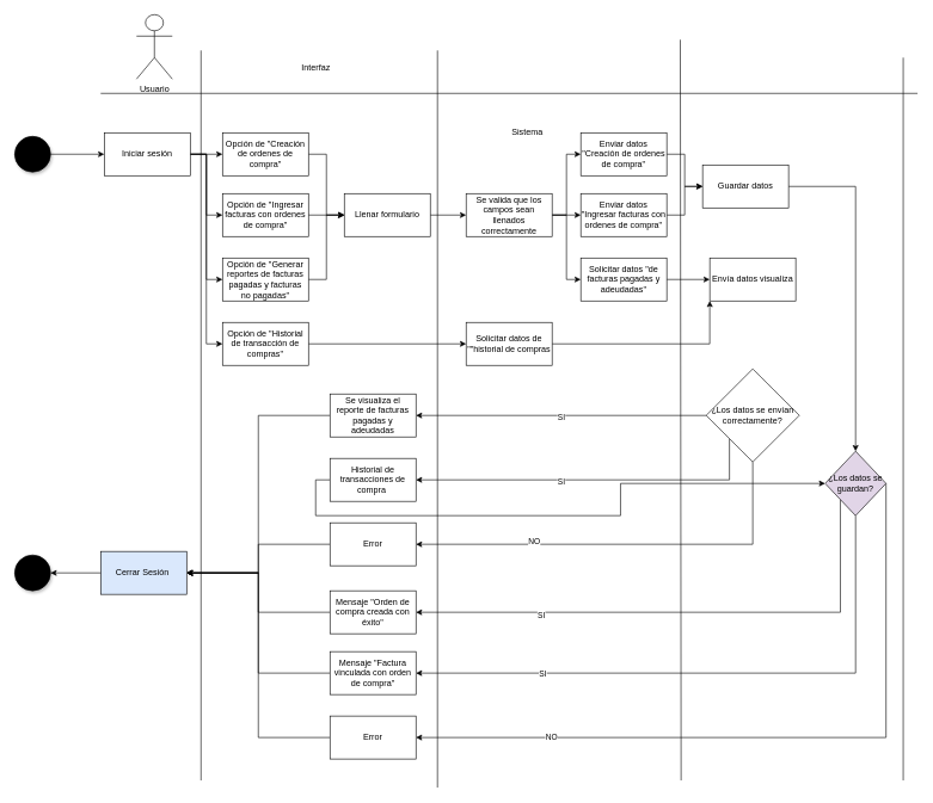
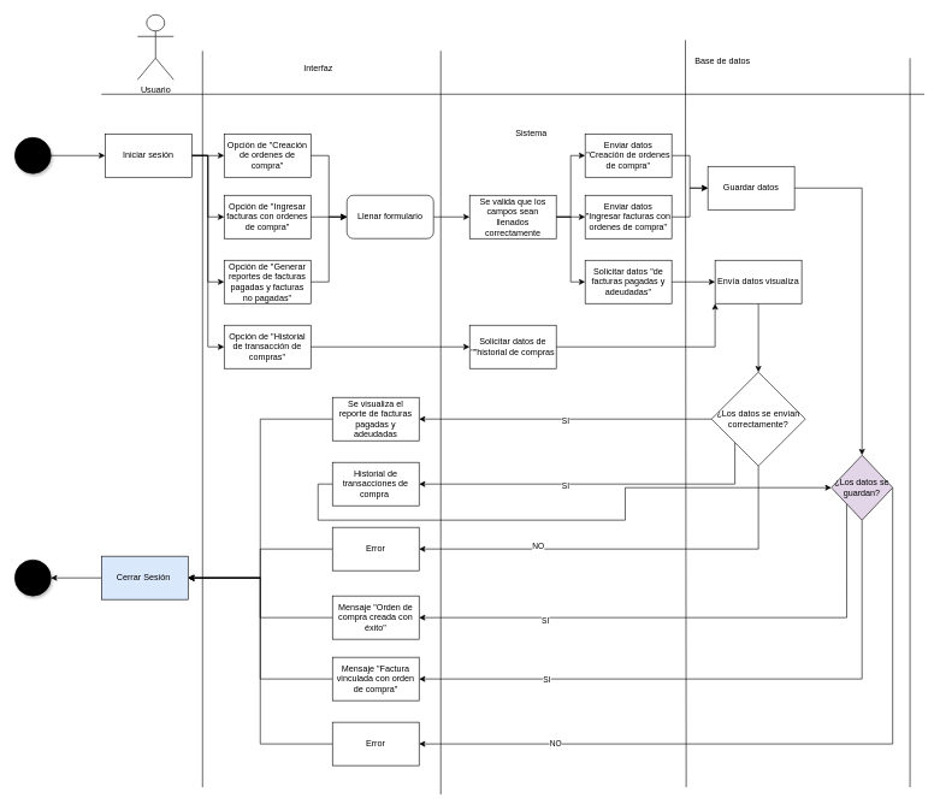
+ <mxCell id="10" value="Base de datos" style="text;html=1;align=center;verticalAlign=middle;resizable=0;points=[];autosize=1;strokeColor=none;fillColor=none;" vertex="1" parent="1"><mxGeometry x="950" y="70" width="100" height="30" as="geometry" /></mxCell>
- <mxCell id="43" value="Llenar formulario" style="rounded=0;whiteSpace=wrap;html=1;" vertex="1" parent="1"><mxGeometry x="480" y="270" width="120" height="60" as="geometry" /></mxCell>
+ <mxCell id="43" value="Llenar formulario" style="whiteSpace=wrap;html=1;rounded=1;" vertex="1" parent="1"><mxGeometry x="480" y="270" width="120" height="60" as="geometry" /></mxCell>
+ <mxCell id="27" style="edgeStyle=orthogonalEdgeStyle;rounded=0;orthogonalLoop=1;jettySize=auto;html=1;exitX=0.5;exitY=1;exitDx=0;exitDy=0;entryX=0.5;entryY=0;entryDx=0;entryDy=0;" edge="1" parent="1" source="28" target="58"><mxGeometry relative="1" as="geometry" /></mxCell>
